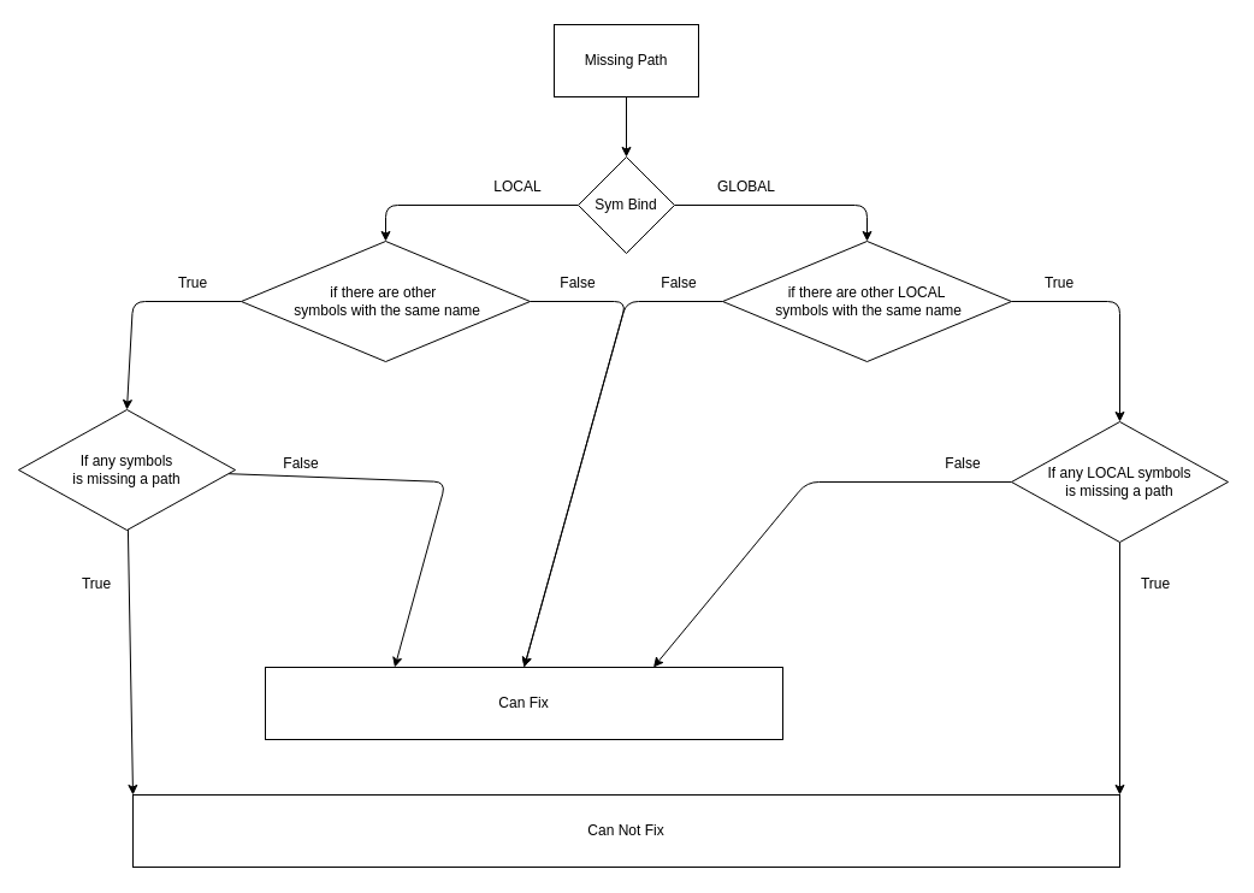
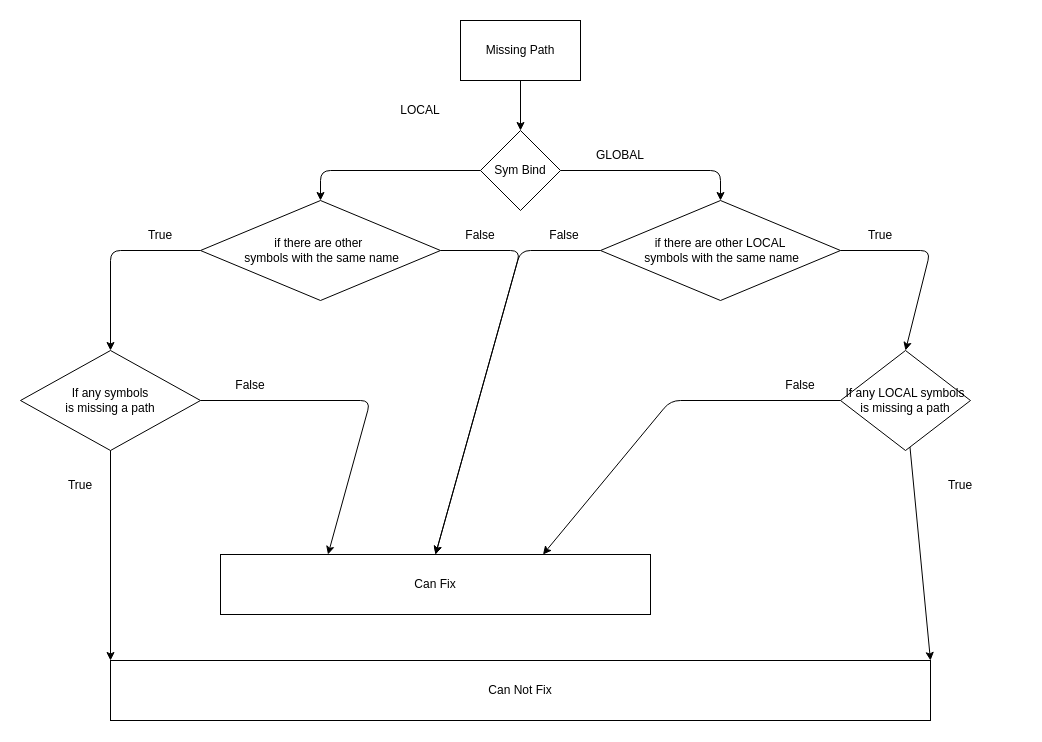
- <mxCell id="21" value="LOCAL" style="text;html=1;strokeColor=none;fillColor=none;align=center;verticalAlign=middle;whiteSpace=wrap;rounded=0;" vertex="1" parent="1"><mxGeometry x="400" y="140" width="60" height="30" as="geometry" /></mxCell>
+ <mxCell id="21" value="LOCAL" style="text;html=1;strokeColor=none;fillColor=none;align=center;verticalAlign=middle;whiteSpace=wrap;rounded=0;" vertex="1" parent="1"><mxGeometry x="390" y="95" width="60" height="30" as="geometry" /></mxCell>
- <mxCell id="18" value="If any symbols &lt;br&gt;is missing a path" style="rhombus;whiteSpace=wrap;html=1;rounded=0;" vertex="1" parent="1"><mxGeometry x="15" y="340" width="180" height="100" as="geometry" /></mxCell>
+ <mxCell id="18" value="If any symbols &lt;br&gt;is missing a path" style="rhombus;whiteSpace=wrap;html=1;rounded=0;" vertex="1" parent="1"><mxGeometry x="20" y="350" width="180" height="100" as="geometry" /></mxCell>
- <mxCell id="16" value="If any LOCAL symbols &lt;br&gt;is missing a path" style="rhombus;whiteSpace=wrap;html=1;rounded=0;" vertex="1" parent="1"><mxGeometry x="840" y="350" width="180" height="100" as="geometry" /></mxCell>
+ <mxCell id="16" value="If any LOCAL symbols &lt;br&gt;is missing a path" style="rhombus;whiteSpace=wrap;html=1;rounded=0;" vertex="1" parent="1"><mxGeometry x="840" y="350" width="130" height="100" as="geometry" /></mxCell>
